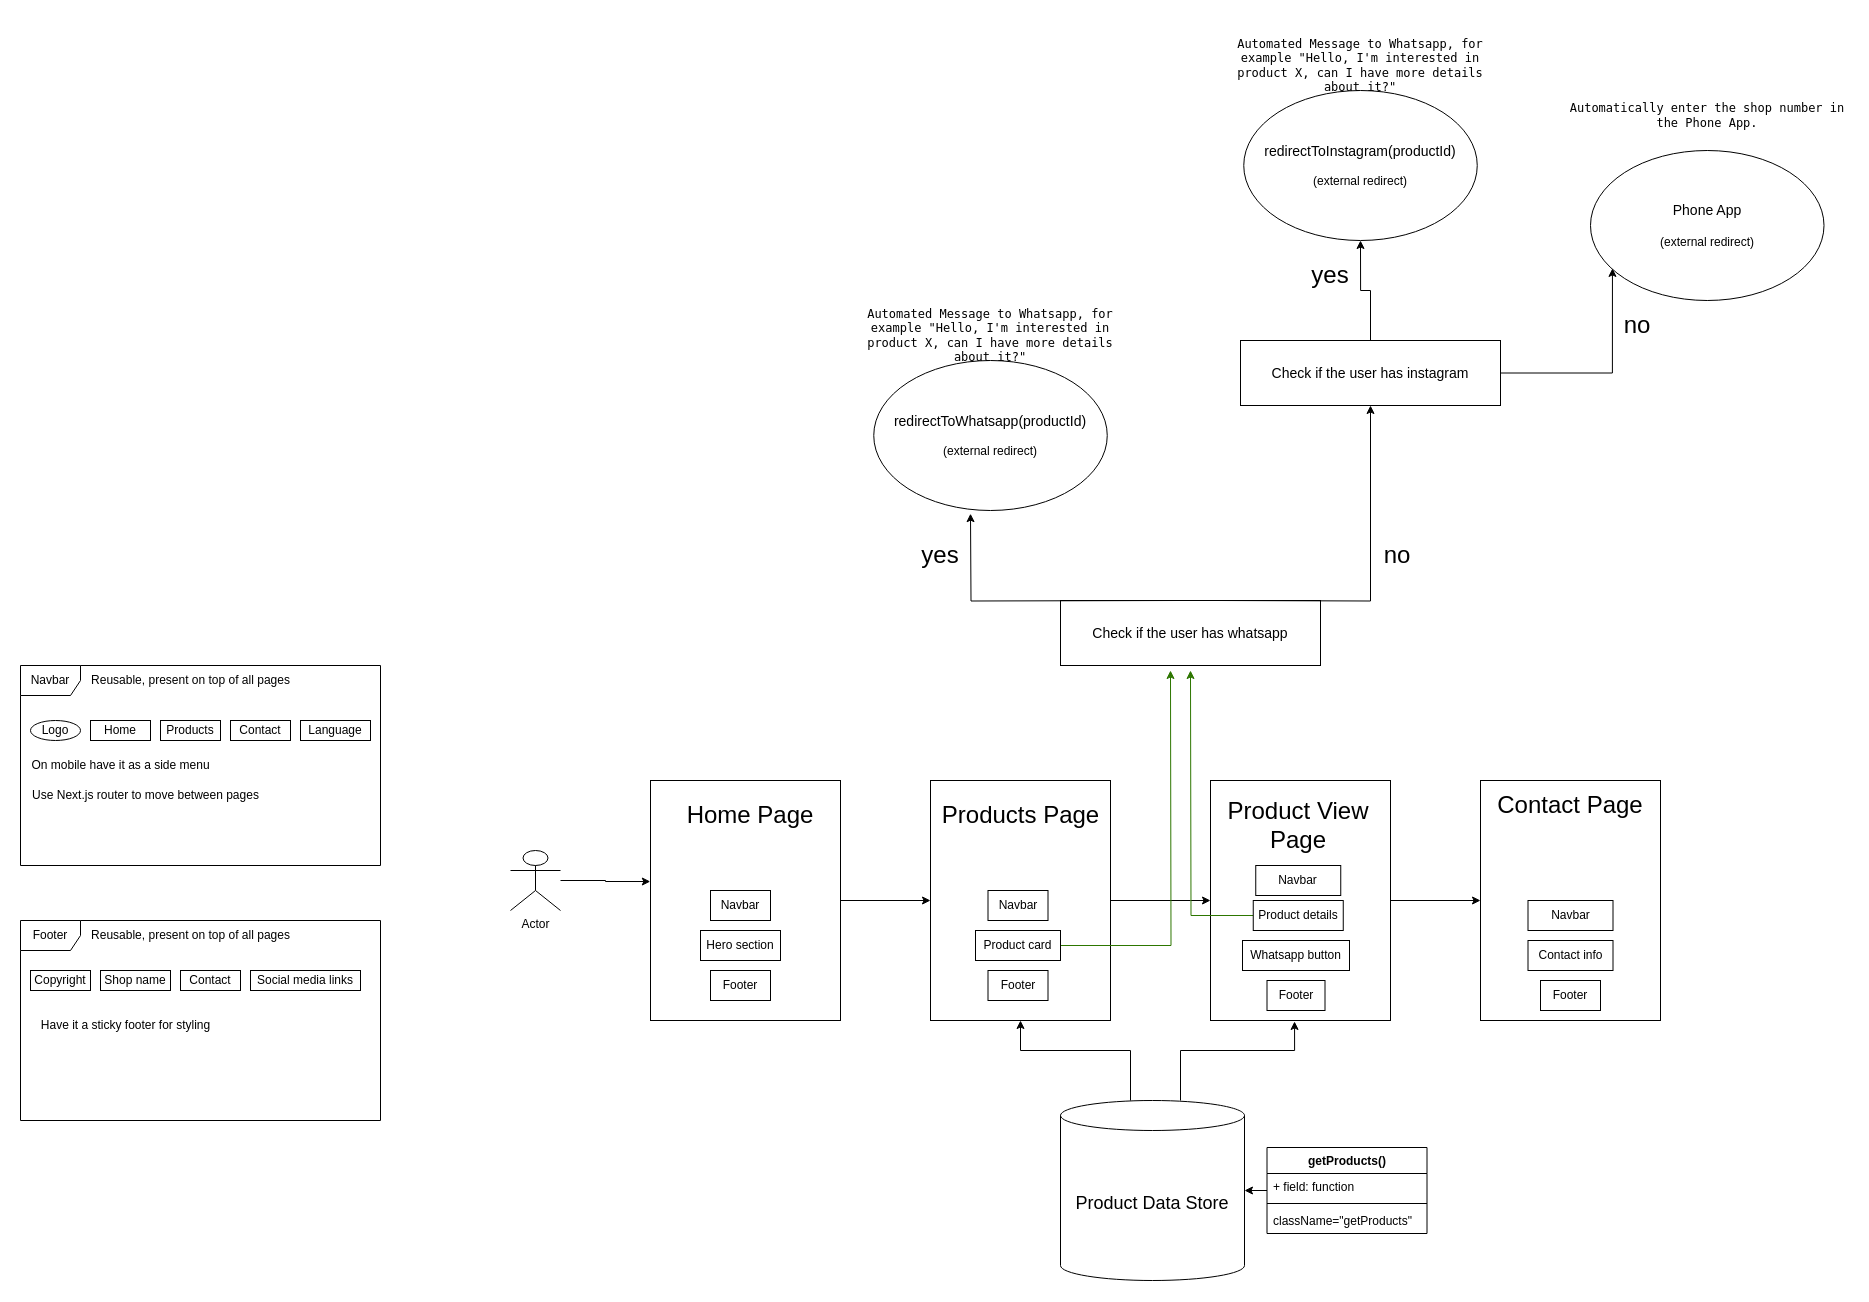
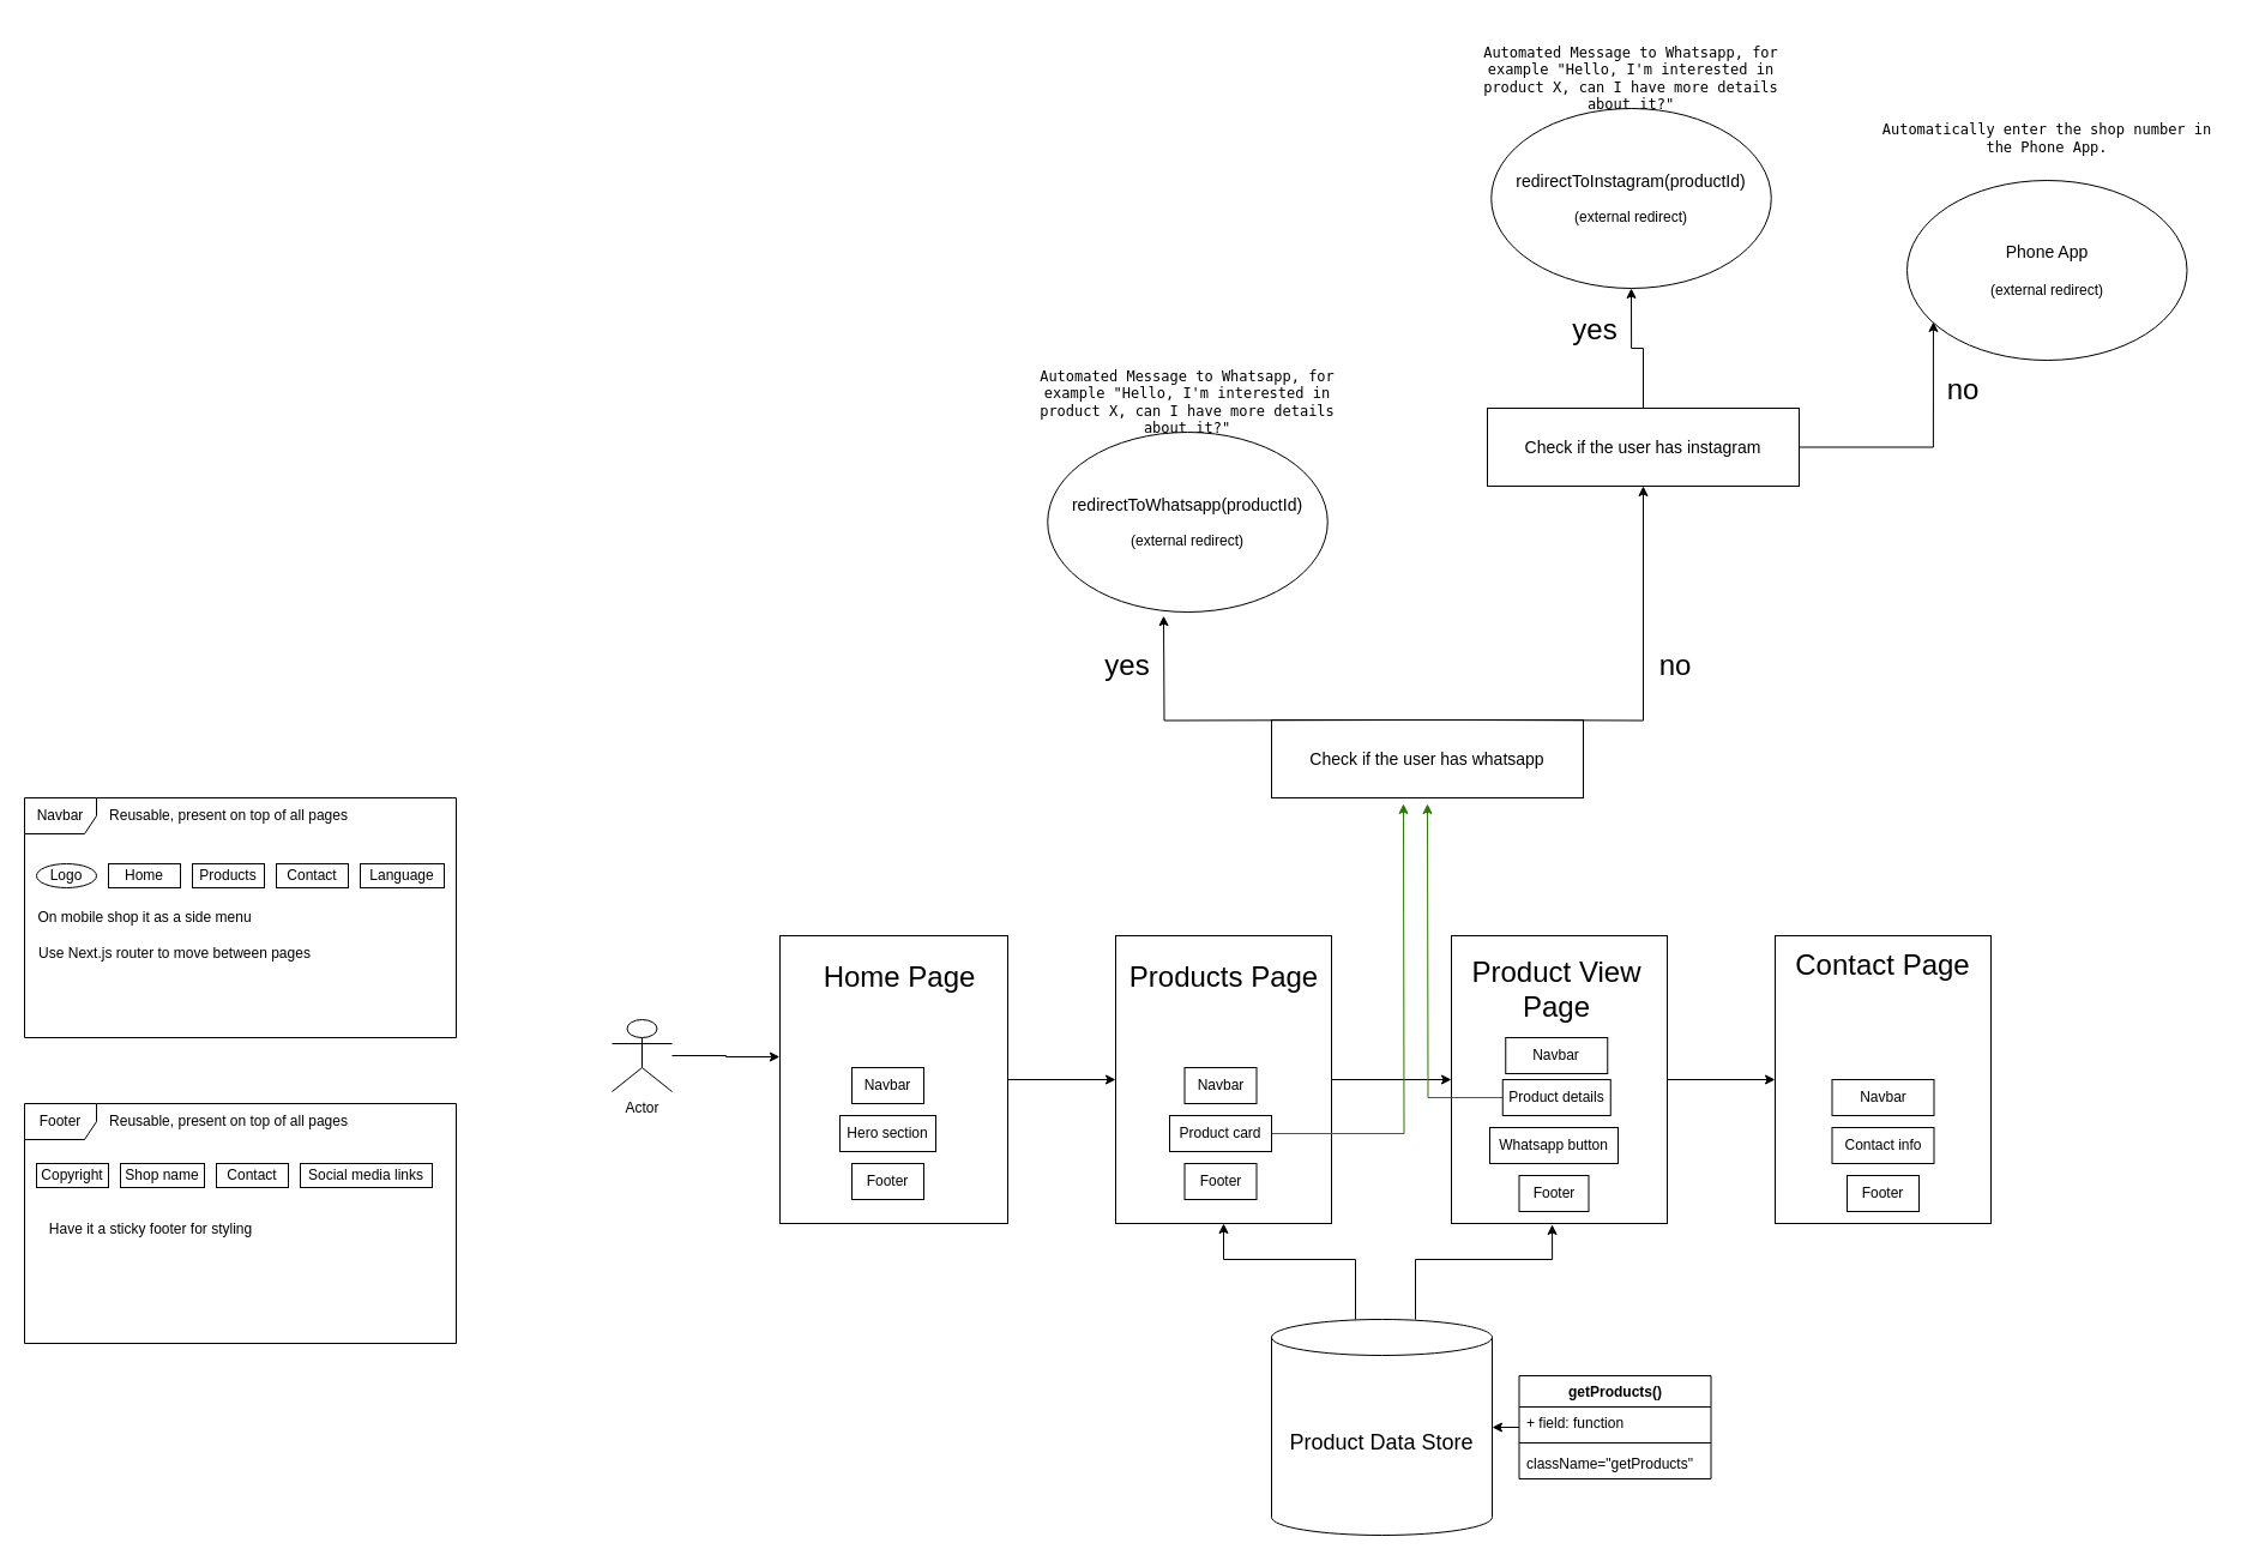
- <mxCell id="48" value="On mobile have it as a side menu" style="text;html=1;align=center;verticalAlign=middle;resizable=0;points=[];autosize=1;strokeColor=none;fillColor=none;" parent="1" vertex="1"><mxGeometry x="20" y="750" width="200" height="30" as="geometry" /></mxCell>
+ <mxCell id="48" value="On mobile shop it as a side menu" style="text;html=1;align=center;verticalAlign=middle;resizable=0;points=[];autosize=1;strokeColor=none;fillColor=none;" parent="1" vertex="1"><mxGeometry x="20" y="750" width="200" height="30" as="geometry" /></mxCell>
